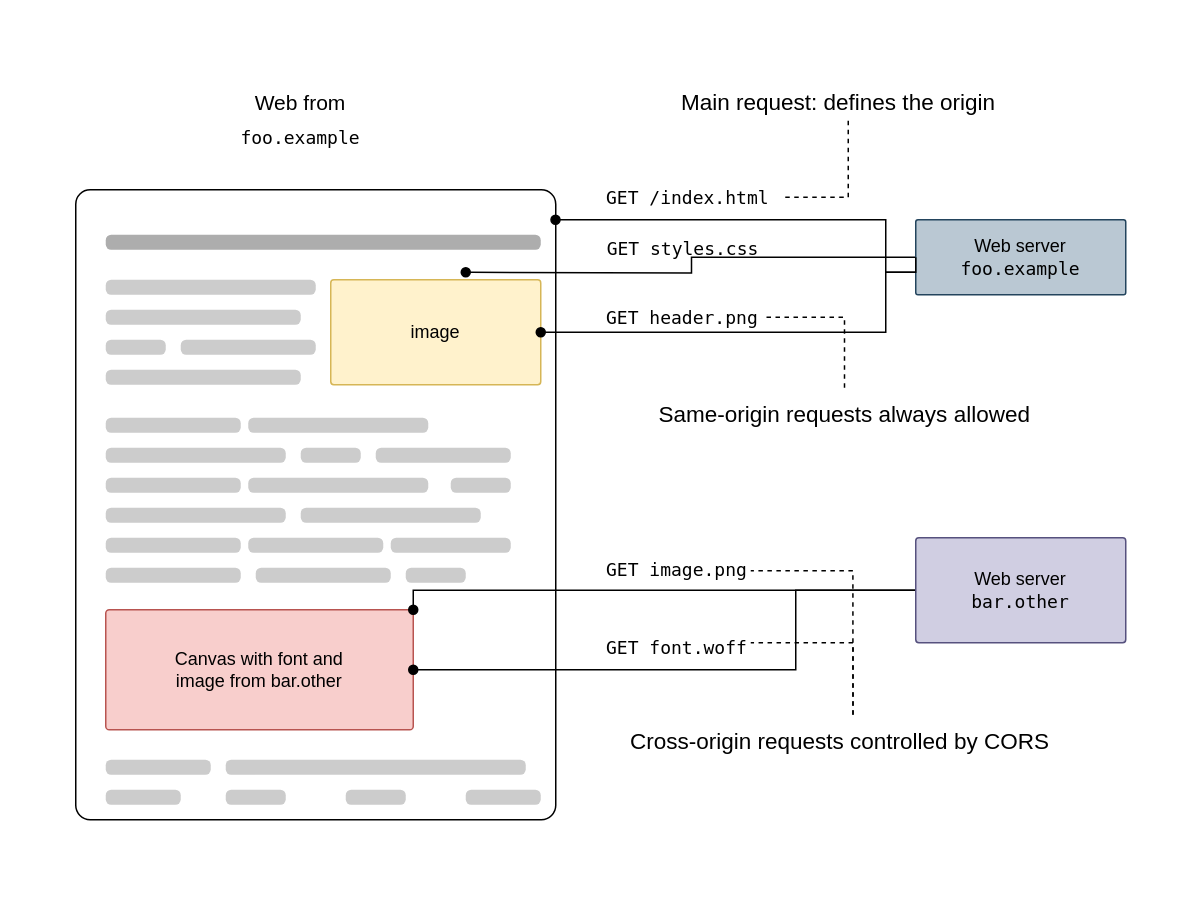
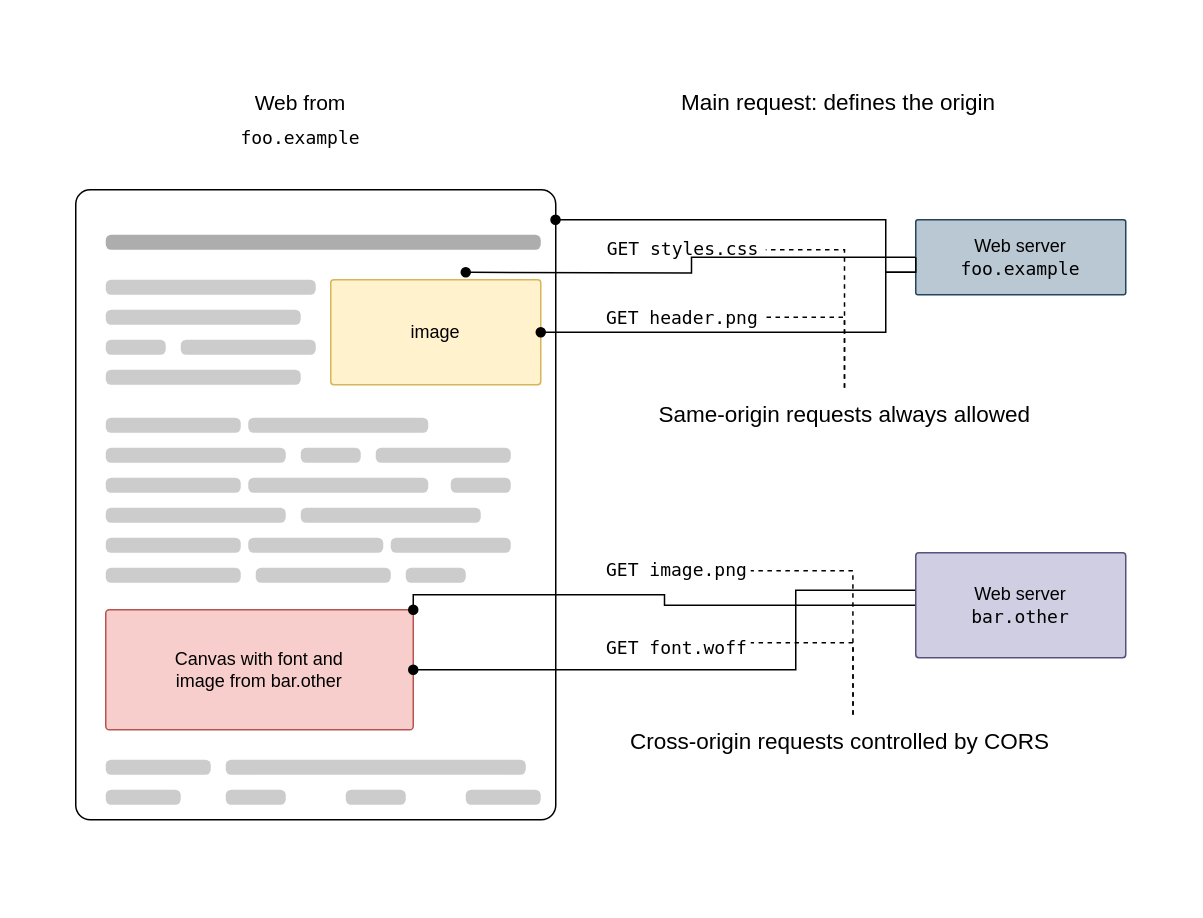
- <mxCell id="47" style="edgeStyle=orthogonalEdgeStyle;rounded=0;orthogonalLoop=1;jettySize=auto;html=1;exitX=0.5;exitY=1;exitDx=0;exitDy=0;dashed=1;endArrow=none;endFill=0;entryX=1;entryY=0.5;entryDx=0;entryDy=0;strokeWidth=1;" parent="1" source="48" target="39" edge="1"><mxGeometry relative="1" as="geometry" /></mxCell>
- <mxCell id="39" value="&lt;font face=&quot;monospace&quot;&gt;GET /index.html&lt;/font&gt;" style="text;align=left;verticalAlign=top;rounded=1;spacing=4;spacingLeft=0;spacingTop=0;fillColor=none;strokeColor=none;arcSize=3;shadow=0;shadowOffsetX=2;shadowOffsetY=2;shadowBlur=1;strokeWidth=1;perimeterSpacing=0;html=1;whiteSpace=wrap;" parent="1" vertex="1"><mxGeometry x="400" y="116" width="120" height="30" as="geometry" /></mxCell>
+ <mxCell id="50" style="edgeStyle=orthogonalEdgeStyle;rounded=0;orthogonalLoop=1;jettySize=auto;html=1;exitX=0.5;exitY=0;exitDx=0;exitDy=0;entryX=1;entryY=0.5;entryDx=0;entryDy=0;dashed=1;endArrow=none;endFill=0;strokeWidth=1;" parent="1" source="52" target="40" edge="1"><mxGeometry relative="1" as="geometry" /></mxCell>
- <mxCell id="46" value="Web server&lt;br&gt;&lt;font face=&quot;monospace&quot;&gt;bar.other&lt;/font&gt;" style="text;align=center;verticalAlign=middle;rounded=1;spacing=4;spacingLeft=0;spacingTop=0;fillColor=#d0cee2;strokeColor=#56517e;arcSize=3;shadow=0;shadowOffsetX=2;shadowOffsetY=2;shadowBlur=1;strokeWidth=1;perimeterSpacing=0;html=1;whiteSpace=wrap;" parent="1" vertex="1"><mxGeometry x="610" y="358" width="140" height="70" as="geometry" /></mxCell>
+ <mxCell id="46" value="Web server&lt;br&gt;&lt;font face=&quot;monospace&quot;&gt;bar.other&lt;/font&gt;" style="text;align=center;verticalAlign=middle;rounded=1;spacing=4;spacingLeft=0;spacingTop=0;fillColor=#d0cee2;strokeColor=#56517e;arcSize=3;shadow=0;shadowOffsetX=2;shadowOffsetY=2;shadowBlur=1;strokeWidth=1;perimeterSpacing=0;html=1;whiteSpace=wrap;" parent="1" vertex="1"><mxGeometry x="610" y="368" width="140" height="70" as="geometry" /></mxCell>
